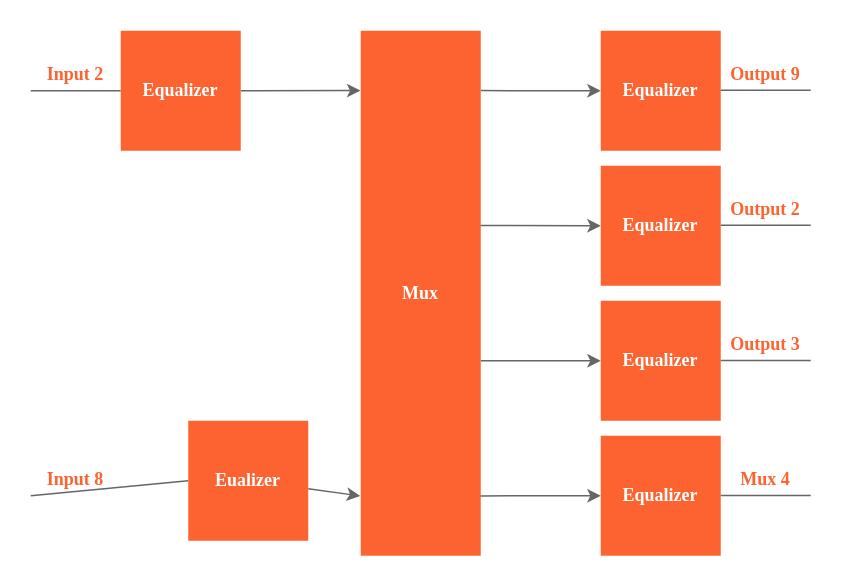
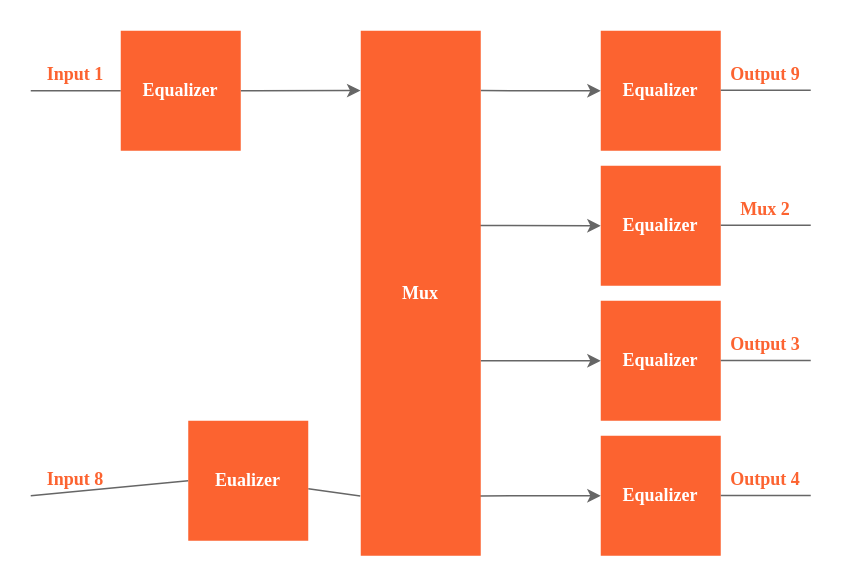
- <mxCell id="5" value="&lt;font face=&quot;Tahoma&quot; color=&quot;#fc6330&quot;&gt;&lt;b&gt;Input 2&lt;/b&gt;&lt;/font&gt;" style="text;html=1;strokeColor=none;fillColor=none;align=center;verticalAlign=middle;whiteSpace=wrap;rounded=0;" parent="1" vertex="1"><mxGeometry x="20" y="40" width="60" height="18" as="geometry" /></mxCell>
+ <mxCell id="5" value="&lt;font face=&quot;Tahoma&quot; color=&quot;#fc6330&quot;&gt;&lt;b&gt;Input 1&lt;/b&gt;&lt;/font&gt;" style="text;html=1;strokeColor=none;fillColor=none;align=center;verticalAlign=middle;whiteSpace=wrap;rounded=0;" parent="1" vertex="1"><mxGeometry x="20" y="40" width="60" height="18" as="geometry" /></mxCell>
- <mxCell id="24" value="&lt;font face=&quot;Tahoma&quot; color=&quot;#fc6330&quot;&gt;&lt;b&gt;Output 2&lt;/b&gt;&lt;/font&gt;" style="text;html=1;strokeColor=none;fillColor=none;align=center;verticalAlign=middle;whiteSpace=wrap;rounded=0;" parent="1" vertex="1"><mxGeometry x="480" y="130" width="60" height="18" as="geometry" /></mxCell>
+ <mxCell id="24" value="&lt;font face=&quot;Tahoma&quot; color=&quot;#fc6330&quot;&gt;&lt;b&gt;Mux 2&lt;/b&gt;&lt;/font&gt;" style="text;html=1;strokeColor=none;fillColor=none;align=center;verticalAlign=middle;whiteSpace=wrap;rounded=0;" parent="1" vertex="1"><mxGeometry x="480" y="130" width="60" height="18" as="geometry" /></mxCell>
- <mxCell id="26" value="&lt;font face=&quot;Tahoma&quot; color=&quot;#fc6330&quot;&gt;&lt;b&gt;Mux 4&lt;/b&gt;&lt;/font&gt;" style="text;html=1;strokeColor=none;fillColor=none;align=center;verticalAlign=middle;whiteSpace=wrap;rounded=0;" parent="1" vertex="1"><mxGeometry x="480" y="310" width="60" height="18" as="geometry" /></mxCell>
+ <mxCell id="26" value="&lt;font face=&quot;Tahoma&quot; color=&quot;#fc6330&quot;&gt;&lt;b&gt;Output 4&lt;/b&gt;&lt;/font&gt;" style="text;html=1;strokeColor=none;fillColor=none;align=center;verticalAlign=middle;whiteSpace=wrap;rounded=0;" parent="1" vertex="1"><mxGeometry x="480" y="310" width="60" height="18" as="geometry" /></mxCell>
- <mxCell id="7" style="edgeStyle=none;html=1;strokeColor=#666666;fontFamily=Tahoma;endArrow=classic;endFill=1;entryX=-0.004;entryY=0.886;entryDx=0;entryDy=0;entryPerimeter=0;" parent="1" source="8" target="14" edge="1"><mxGeometry relative="1" as="geometry"><mxPoint x="230" y="330" as="targetPoint" /></mxGeometry></mxCell>
+ <mxCell id="7" style="edgeStyle=none;html=1;strokeColor=#666666;fontFamily=Tahoma;endArrow=none;endFill=1;entryX=-0.004;entryY=0.886;entryDx=0;entryDy=0;entryPerimeter=0;" parent="1" source="8" target="14" edge="1"><mxGeometry relative="1" as="geometry"><mxPoint x="230" y="330" as="targetPoint" /></mxGeometry></mxCell>
